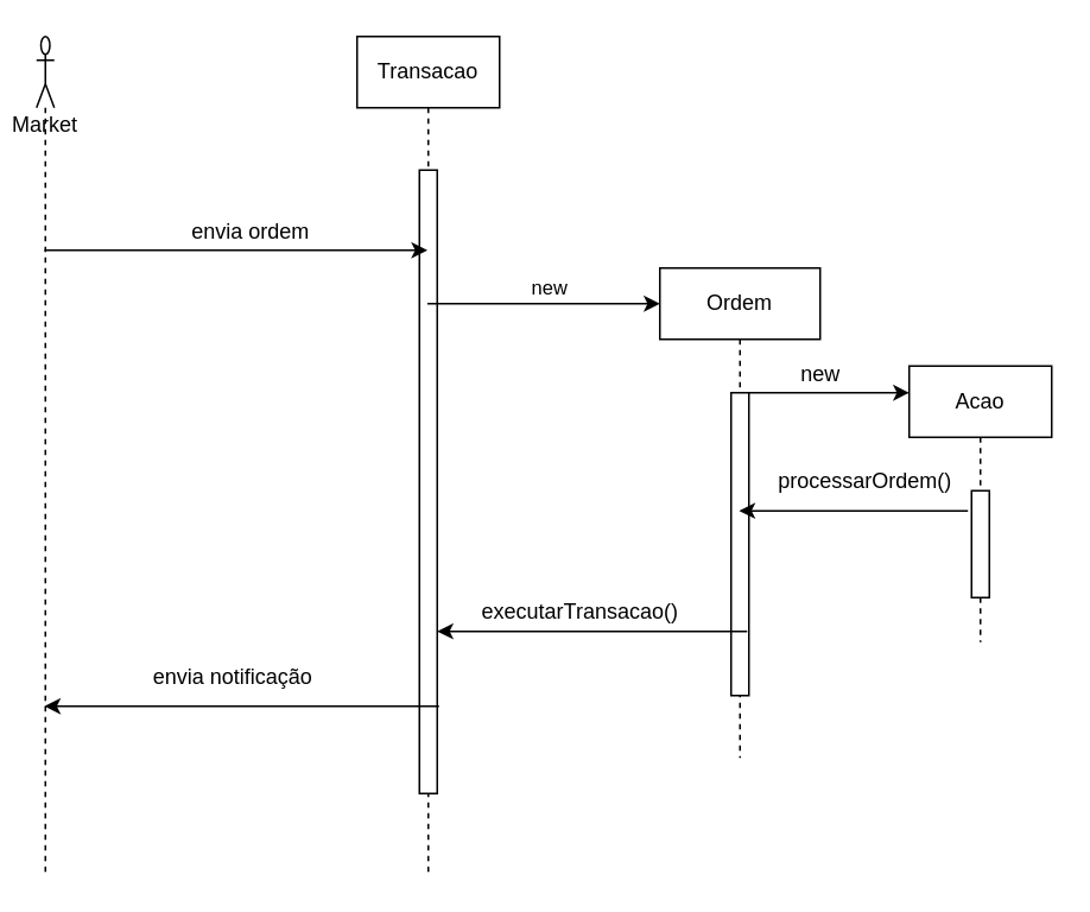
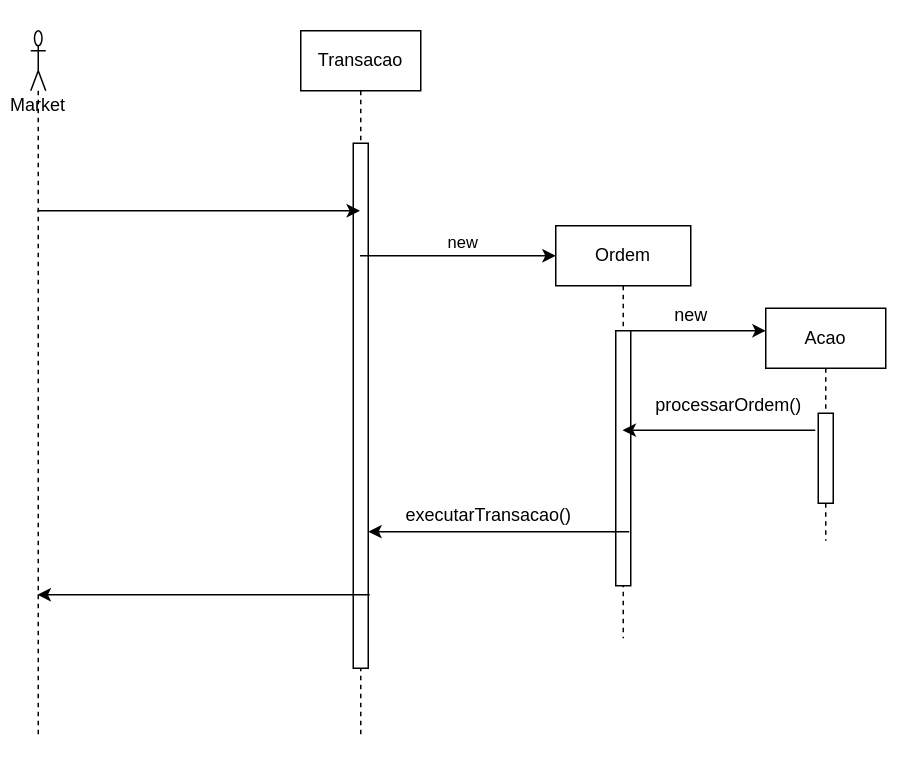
- <mxCell id="6" value="envia ordem" style="text;html=1;align=center;verticalAlign=middle;resizable=0;points=[];autosize=1;strokeColor=none;fillColor=none;" parent="1" vertex="1"><mxGeometry x="100" y="120" width="80" height="20" as="geometry" /></mxCell>
- <mxCell id="20" value="envia notificação" style="text;html=1;align=center;verticalAlign=middle;resizable=0;points=[];autosize=1;strokeColor=none;fillColor=none;" vertex="1" parent="1"><mxGeometry x="80" y="370" width="100" height="20" as="geometry" /></mxCell>
